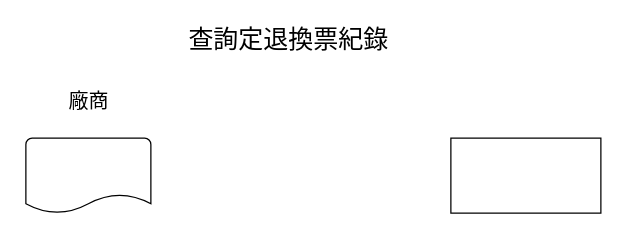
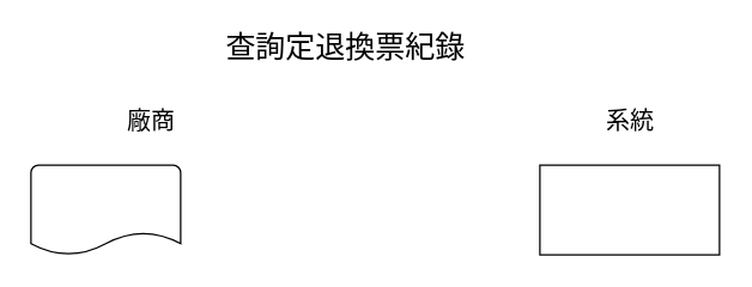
- <mxCell id="4" value="&lt;font style=&quot;font-size: 16px&quot;&gt;廠商&lt;/font&gt;" style="text;html=1;align=center;verticalAlign=middle;resizable=0;points=[];autosize=1;" vertex="1" parent="1"><mxGeometry x="45" y="70" width="50" height="20" as="geometry" /></mxCell>
+ <mxCell id="4" value="&lt;font style=&quot;font-size: 16px&quot;&gt;廠商&lt;/font&gt;" style="text;html=1;align=center;verticalAlign=middle;resizable=0;points=[];autosize=1;" vertex="1" parent="1"><mxGeometry x="75" y="70" width="50" height="20" as="geometry" /></mxCell>
+ <mxCell id="5" value="&lt;font style=&quot;font-size: 16px&quot;&gt;系統&lt;/font&gt;" style="text;html=1;align=center;verticalAlign=middle;resizable=0;points=[];autosize=1;" vertex="1" parent="1"><mxGeometry x="395" y="70" width="50" height="20" as="geometry" /></mxCell>
